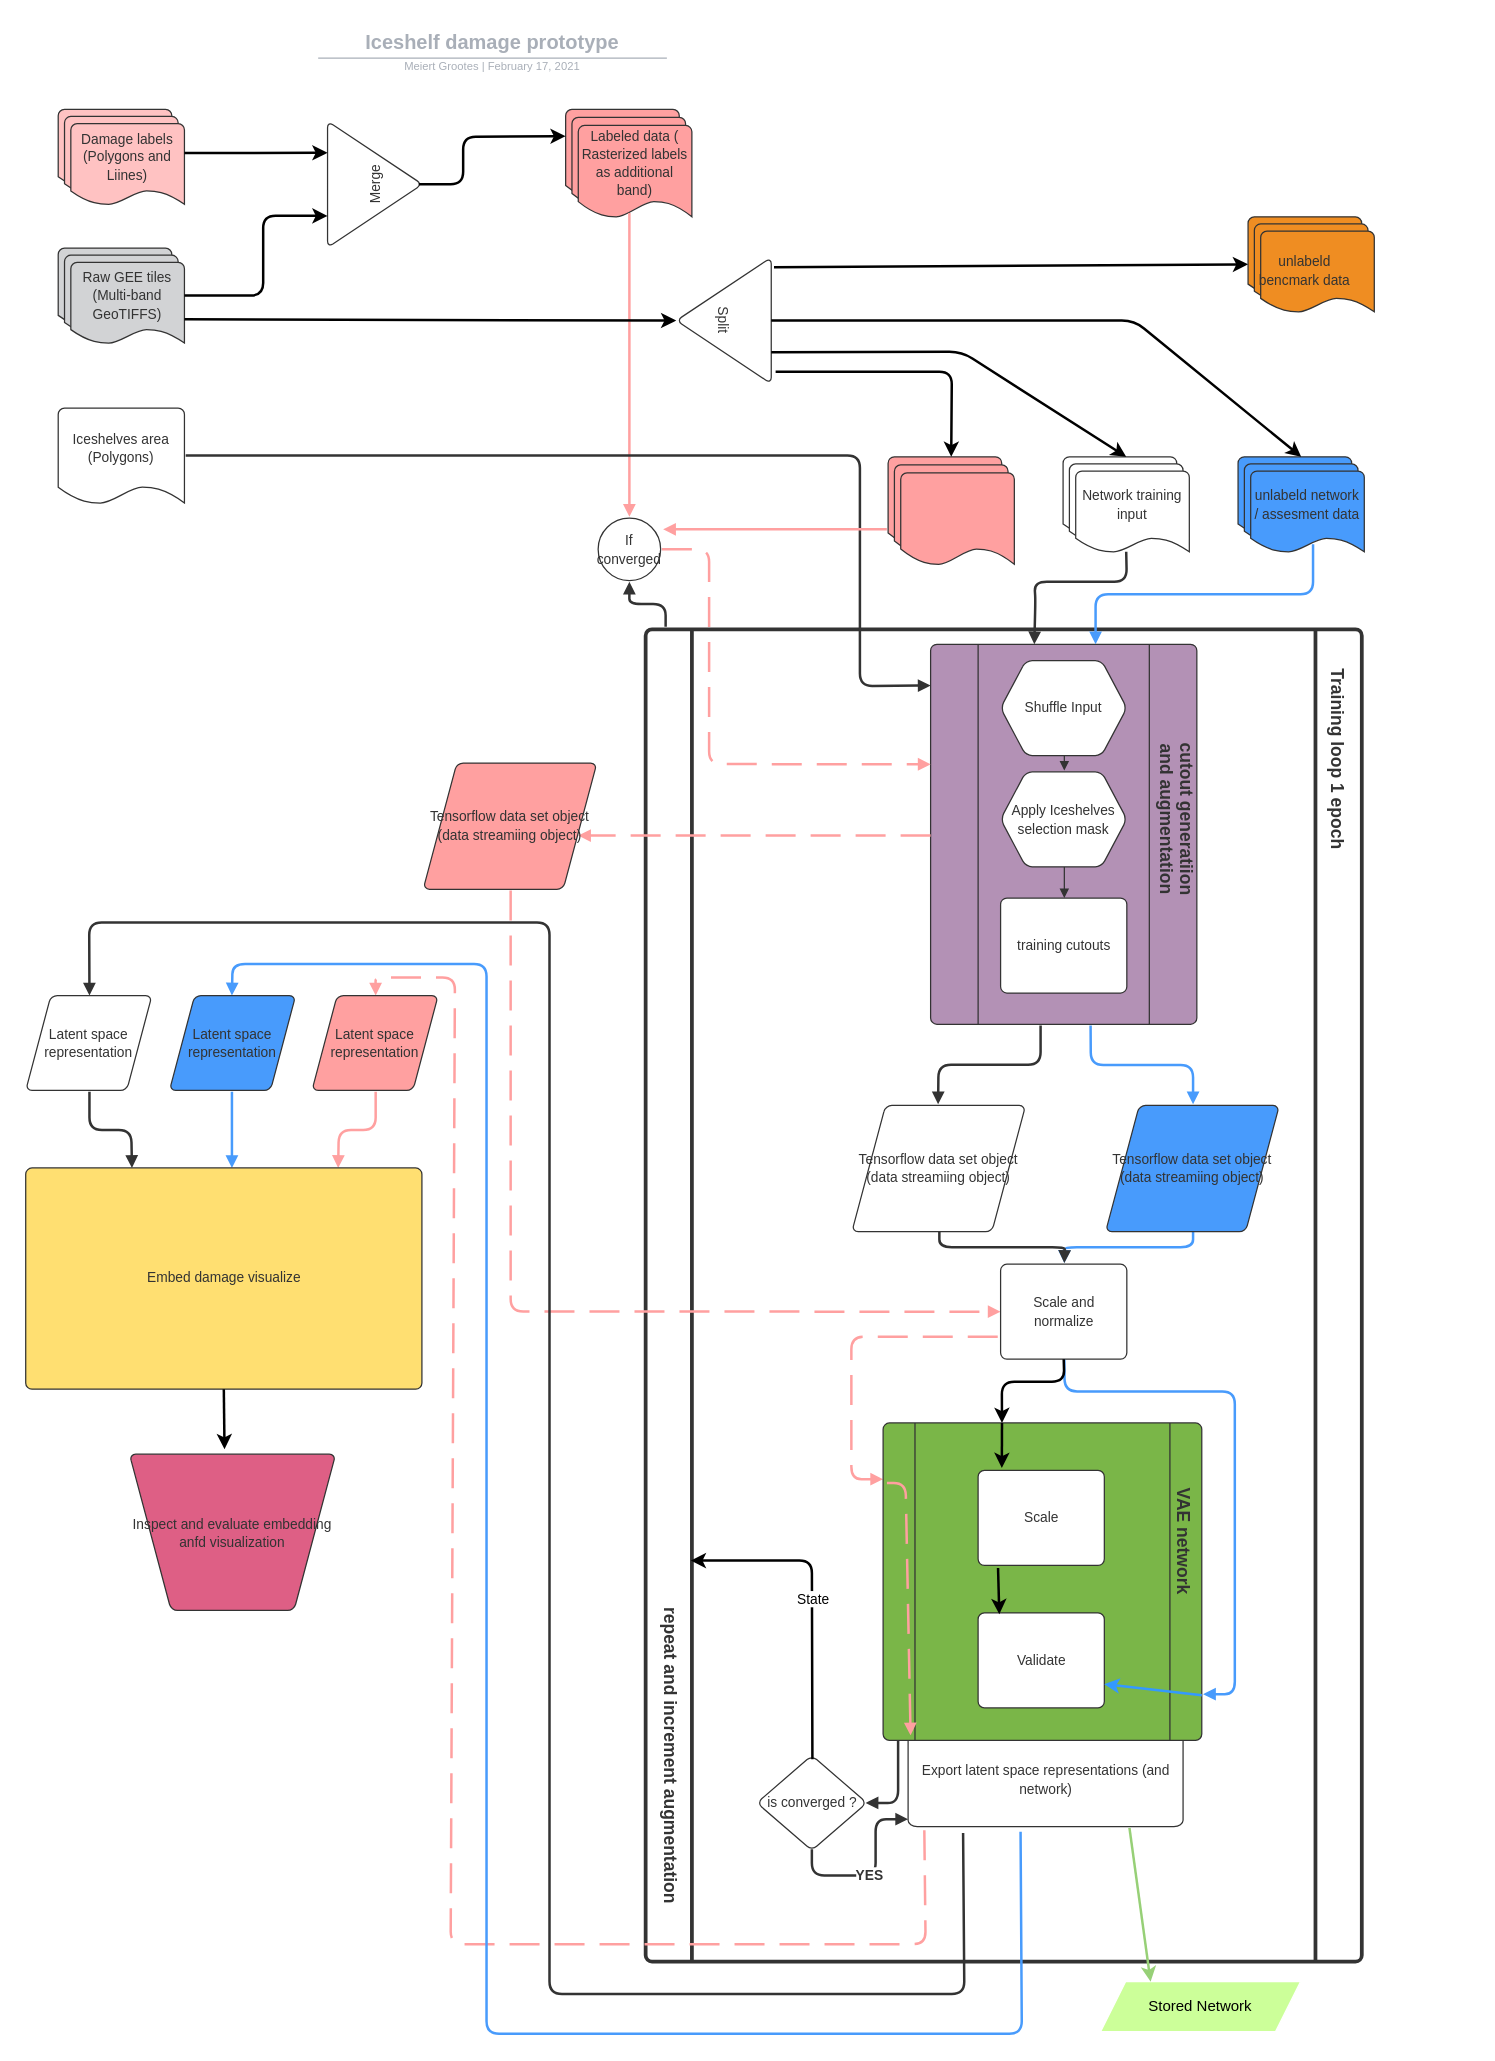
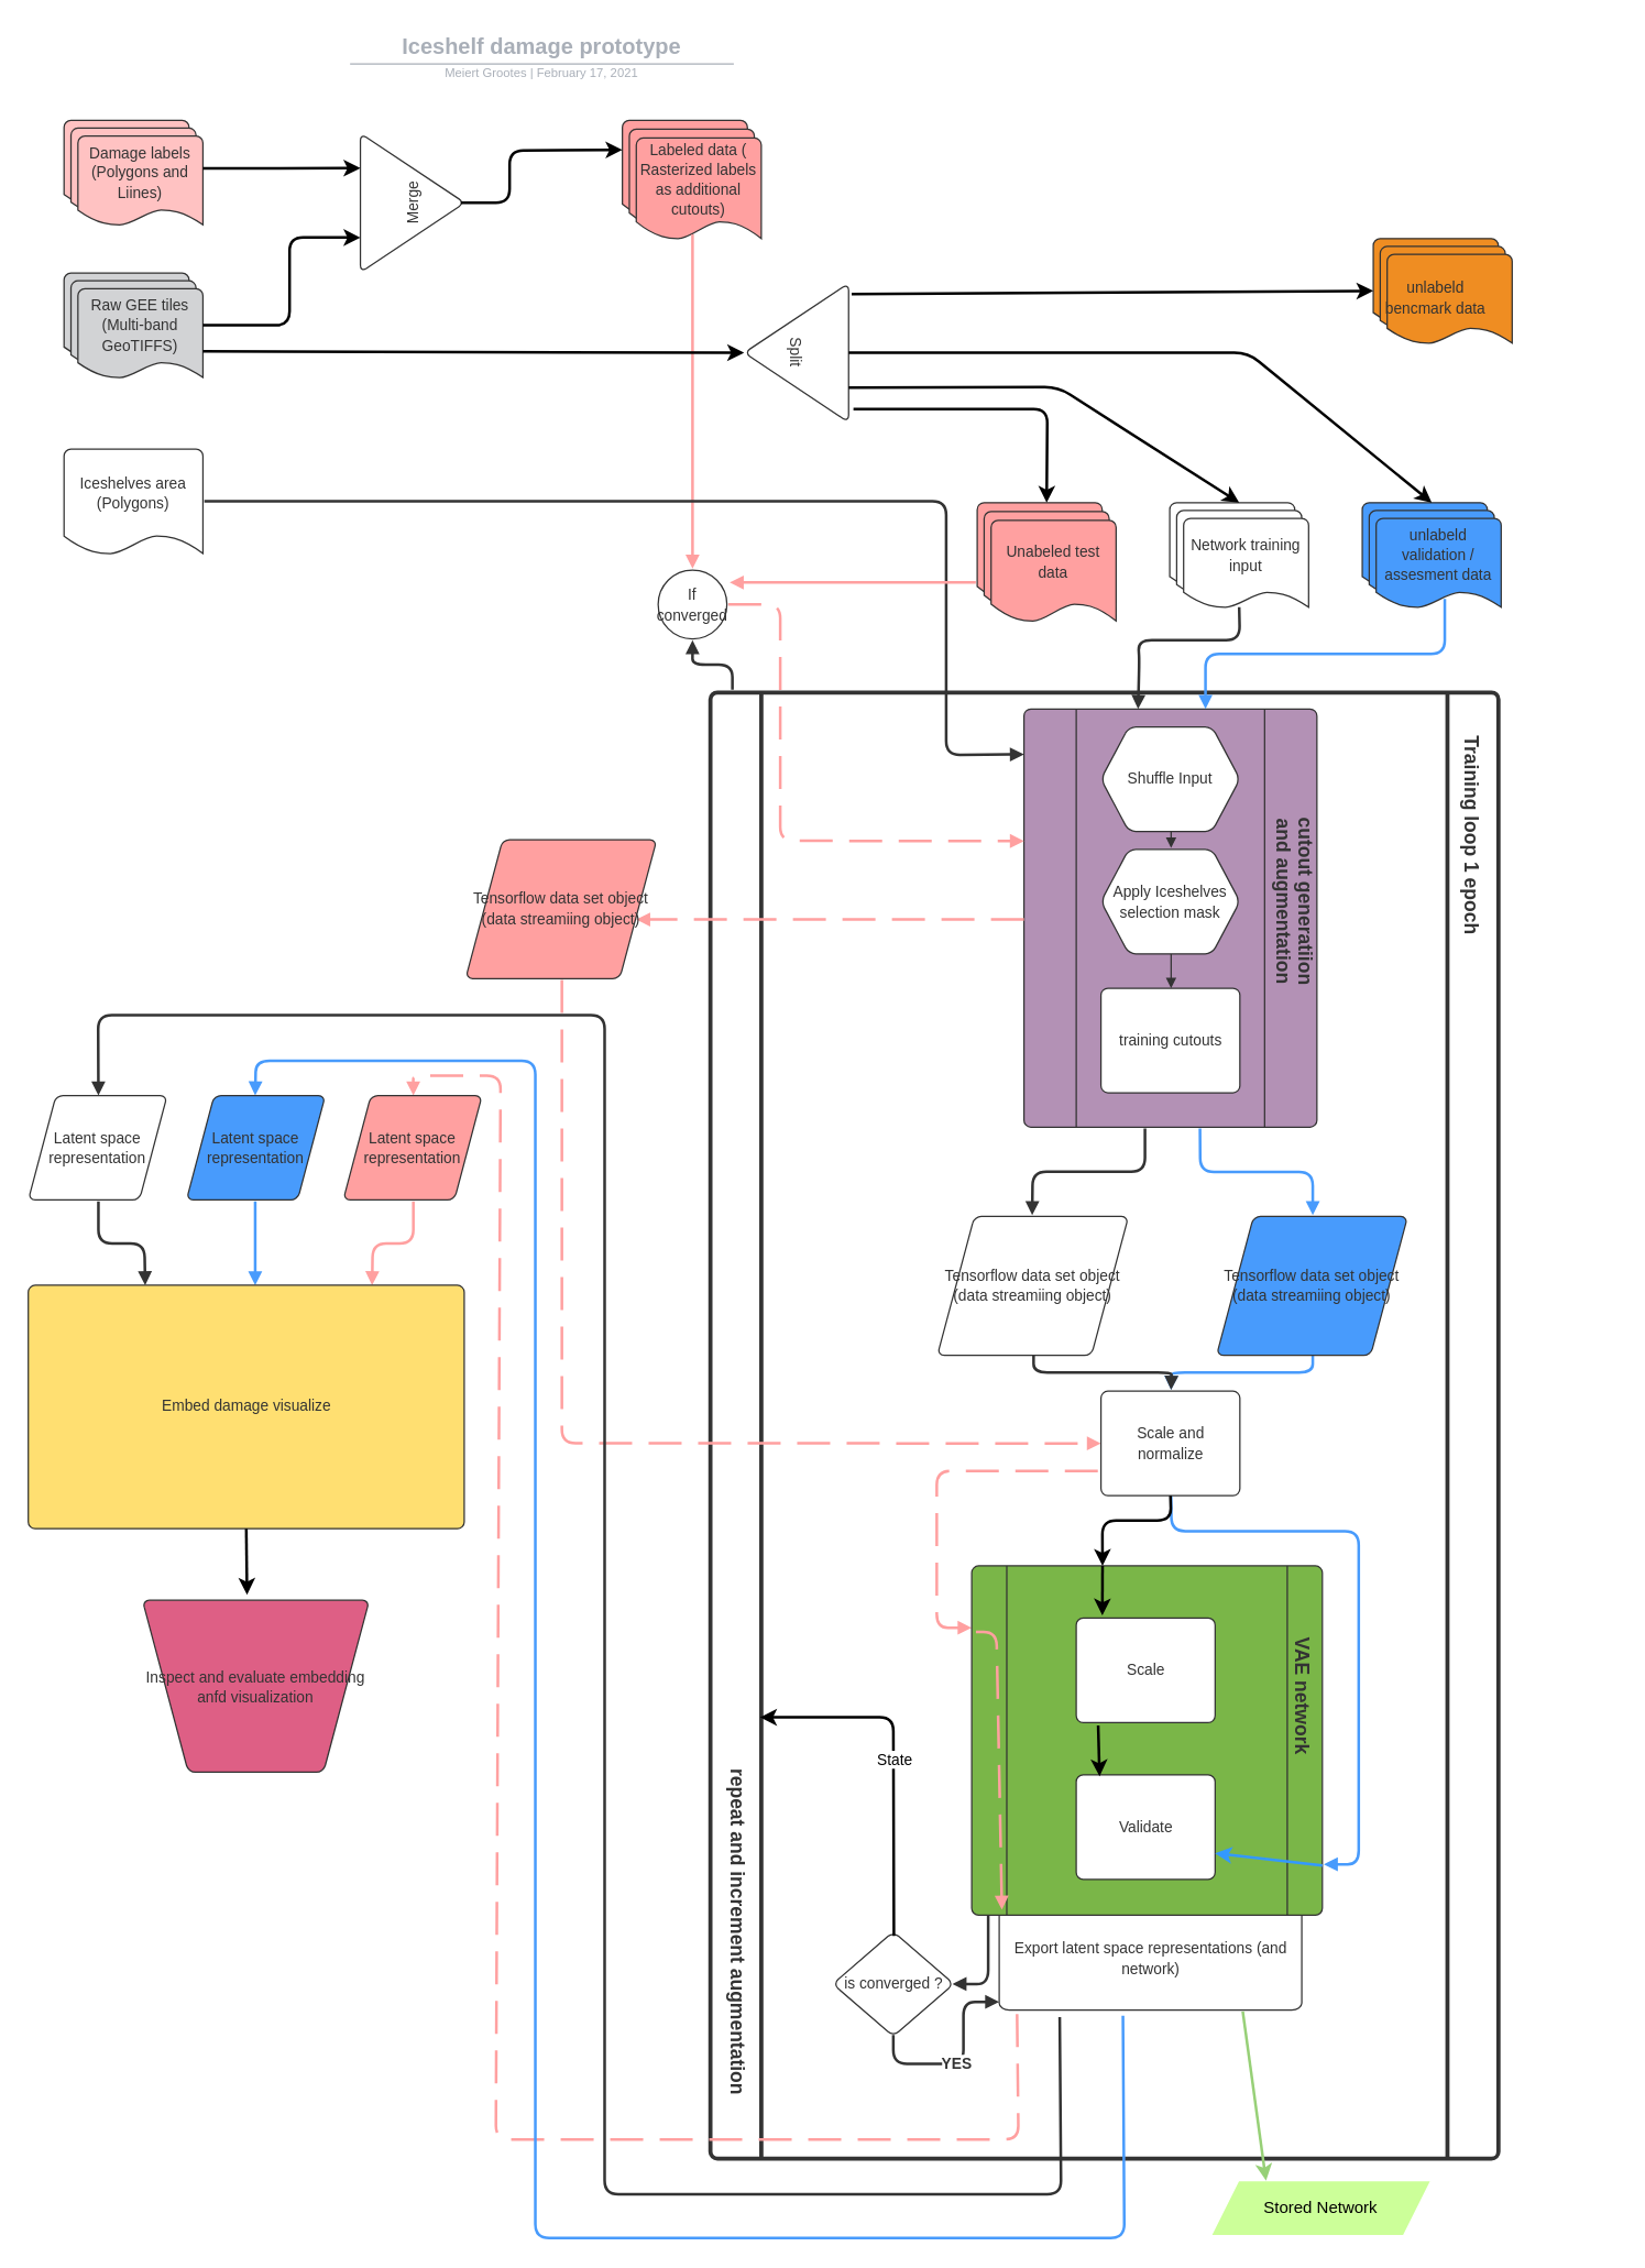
- <mxCell id="39" value="&lt;p style=&quot;align:center;margin-left:0;margin-right:0;margin-top:0px;margin-bottom:0px;text-indent:0;valign:middle;direction:ltr;&quot;&gt;&lt;font style=&quot;font-size:11px;font-family:Arial;color:#333333;direction:ltr;letter-spacing:0px;line-height:100%;opacity:1&quot;&gt;Labeled data ( Rasterized labels as additional  band)&lt;/font&gt;&lt;/p&gt;" style="text;vsdxID=40;fillColor=none;gradientColor=none;strokeColor=none;spacingTop=-3;spacingBottom=-3;spacingLeft=-3;spacingRight=-3;labelBackgroundColor=none;rounded=1;html=1;whiteSpace=wrap;verticalAlign=middle;align=center;;html=1;" parent="35" vertex="1"><mxGeometry x="13.33" y="15.71" width="85.09" height="55.25" as="geometry" /></mxCell>
+ <mxCell id="39" value="&lt;p style=&quot;align:center;margin-left:0;margin-right:0;margin-top:0px;margin-bottom:0px;text-indent:0;valign:middle;direction:ltr;&quot;&gt;&lt;font style=&quot;font-size:11px;font-family:Arial;color:#333333;direction:ltr;letter-spacing:0px;line-height:100%;opacity:1&quot;&gt;Labeled data ( Rasterized labels as additional  cutouts)&lt;/font&gt;&lt;/p&gt;" style="text;vsdxID=40;fillColor=none;gradientColor=none;strokeColor=none;spacingTop=-3;spacingBottom=-3;spacingLeft=-3;spacingRight=-3;labelBackgroundColor=none;rounded=1;html=1;whiteSpace=wrap;verticalAlign=middle;align=center;;html=1;" parent="35" vertex="1"><mxGeometry x="13.33" y="15.71" width="85.09" height="55.25" as="geometry" /></mxCell>
- <mxCell id="78" value="&lt;p style=&quot;align:center;margin-left:0;margin-right:0;margin-top:0px;margin-bottom:0px;text-indent:0;valign:middle;direction:ltr;&quot;&gt;&lt;font style=&quot;font-size:11px;font-family:Arial;color:#333333;direction:ltr;letter-spacing:0px;line-height:100%;opacity:1&quot;&gt;unlabeld network / assesment data&lt;/font&gt;&lt;/p&gt;" style="text;vsdxID=52;fillColor=none;gradientColor=none;strokeColor=none;spacingTop=-3;spacingBottom=-3;spacingLeft=-3;spacingRight=-3;labelBackgroundColor=none;rounded=1;html=1;whiteSpace=wrap;verticalAlign=middle;align=center;;html=1;" parent="74" vertex="1"><mxGeometry x="13.33" y="14.4" width="85.09" height="47.63" as="geometry" /></mxCell>
+ <mxCell id="78" value="&lt;p style=&quot;align:center;margin-left:0;margin-right:0;margin-top:0px;margin-bottom:0px;text-indent:0;valign:middle;direction:ltr;&quot;&gt;&lt;font style=&quot;font-size:11px;font-family:Arial;color:#333333;direction:ltr;letter-spacing:0px;line-height:100%;opacity:1&quot;&gt;unlabeld validation / assesment data&lt;/font&gt;&lt;/p&gt;" style="text;vsdxID=52;fillColor=none;gradientColor=none;strokeColor=none;spacingTop=-3;spacingBottom=-3;spacingLeft=-3;spacingRight=-3;labelBackgroundColor=none;rounded=1;html=1;whiteSpace=wrap;verticalAlign=middle;align=center;;html=1;" parent="74" vertex="1"><mxGeometry x="13.33" y="14.4" width="85.09" height="47.63" as="geometry" /></mxCell>
+ <mxCell id="162" value="&lt;p style=&quot;margin-left: 0 ; margin-right: 0 ; margin-top: 0px ; margin-bottom: 0px ; text-indent: 0 ; direction: ltr&quot;&gt;&lt;font style=&quot;font-size: 11px ; font-family: &amp;#34;arial&amp;#34; ; color: #333333 ; direction: ltr ; letter-spacing: 0px ; line-height: 100% ; opacity: 1&quot;&gt;Unabeled test data&lt;/font&gt;&lt;/p&gt;" style="text;vsdxID=40;fillColor=none;gradientColor=none;strokeColor=none;spacingTop=-3;spacingBottom=-3;spacingLeft=-3;spacingRight=-3;labelBackgroundColor=none;rounded=1;html=1;whiteSpace=wrap;verticalAlign=middle;align=center;;html=1;" vertex="1" parent="158"><mxGeometry x="13.33" y="15.71" width="85.09" height="55.25" as="geometry" /></mxCell>
